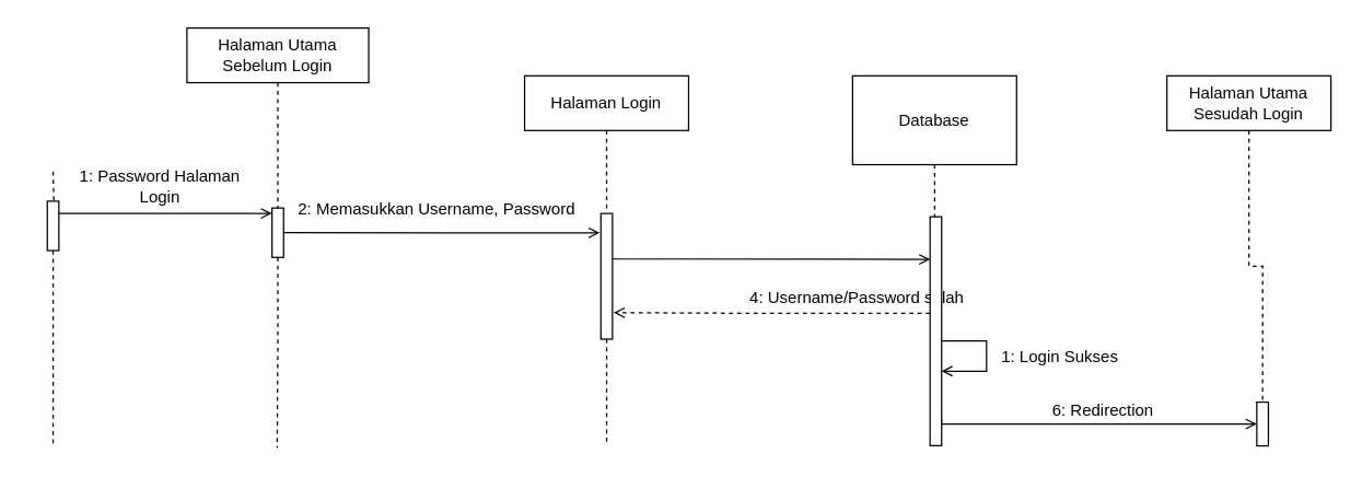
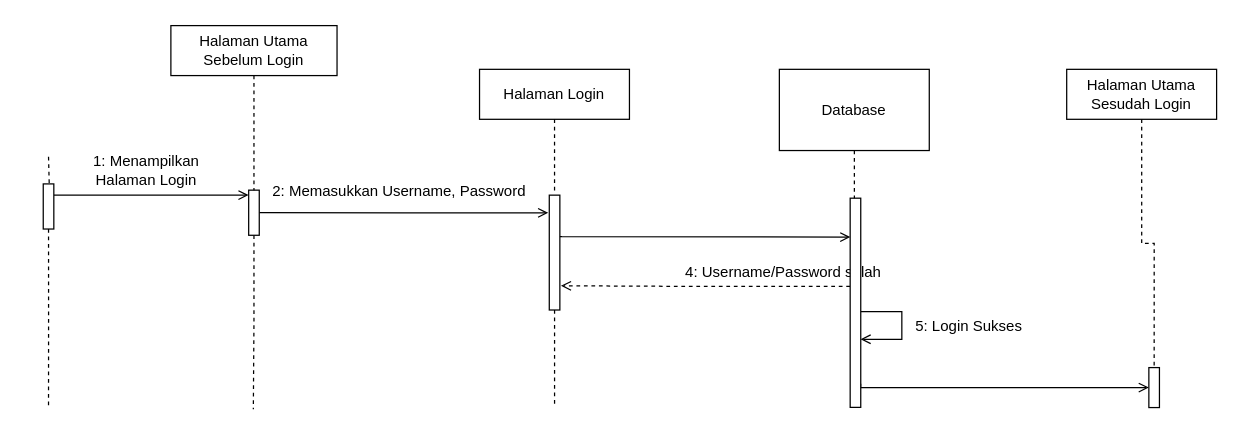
- <mxCell id="29" value="1: Password Halaman Login" style="text;html=1;strokeColor=none;fillColor=none;align=center;verticalAlign=middle;whiteSpace=wrap;rounded=0;" parent="1" vertex="1"><mxGeometry x="56.12" y="124" width="120.94" height="24.47" as="geometry" /></mxCell>
+ <mxCell id="29" value="1: Menampilkan Halaman Login" style="text;html=1;strokeColor=none;fillColor=none;align=center;verticalAlign=middle;whiteSpace=wrap;rounded=0;" parent="1" vertex="1"><mxGeometry x="56.12" y="124" width="120.94" height="24.47" as="geometry" /></mxCell>
- <mxCell id="14" value="1: Login Sukses" style="text;html=1;strokeColor=none;fillColor=none;align=center;verticalAlign=middle;whiteSpace=wrap;rounded=0;" parent="1" vertex="1"><mxGeometry x="724" y="250.1" width="101.94" height="21" as="geometry" /></mxCell>
+ <mxCell id="14" value="5: Login Sukses" style="text;html=1;strokeColor=none;fillColor=none;align=center;verticalAlign=middle;whiteSpace=wrap;rounded=0;" parent="1" vertex="1"><mxGeometry x="724" y="250.1" width="101.94" height="21" as="geometry" /></mxCell>
- <mxCell id="16" value="6: Redirection" style="text;html=1;strokeColor=none;fillColor=none;align=center;verticalAlign=middle;whiteSpace=wrap;rounded=0;" parent="1" vertex="1"><mxGeometry x="750.06" y="289.97" width="113" height="20" as="geometry" /></mxCell>
